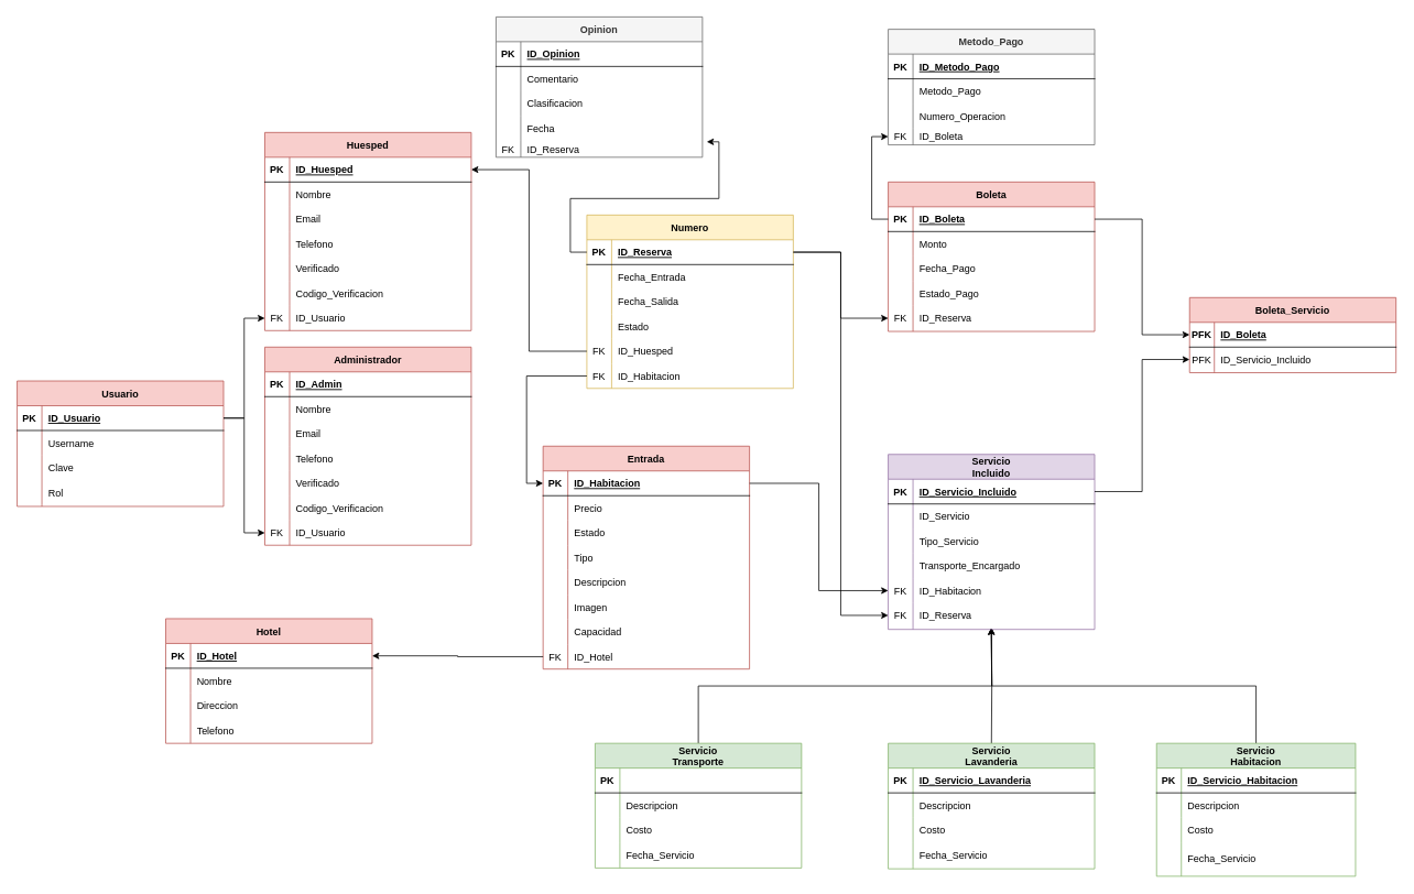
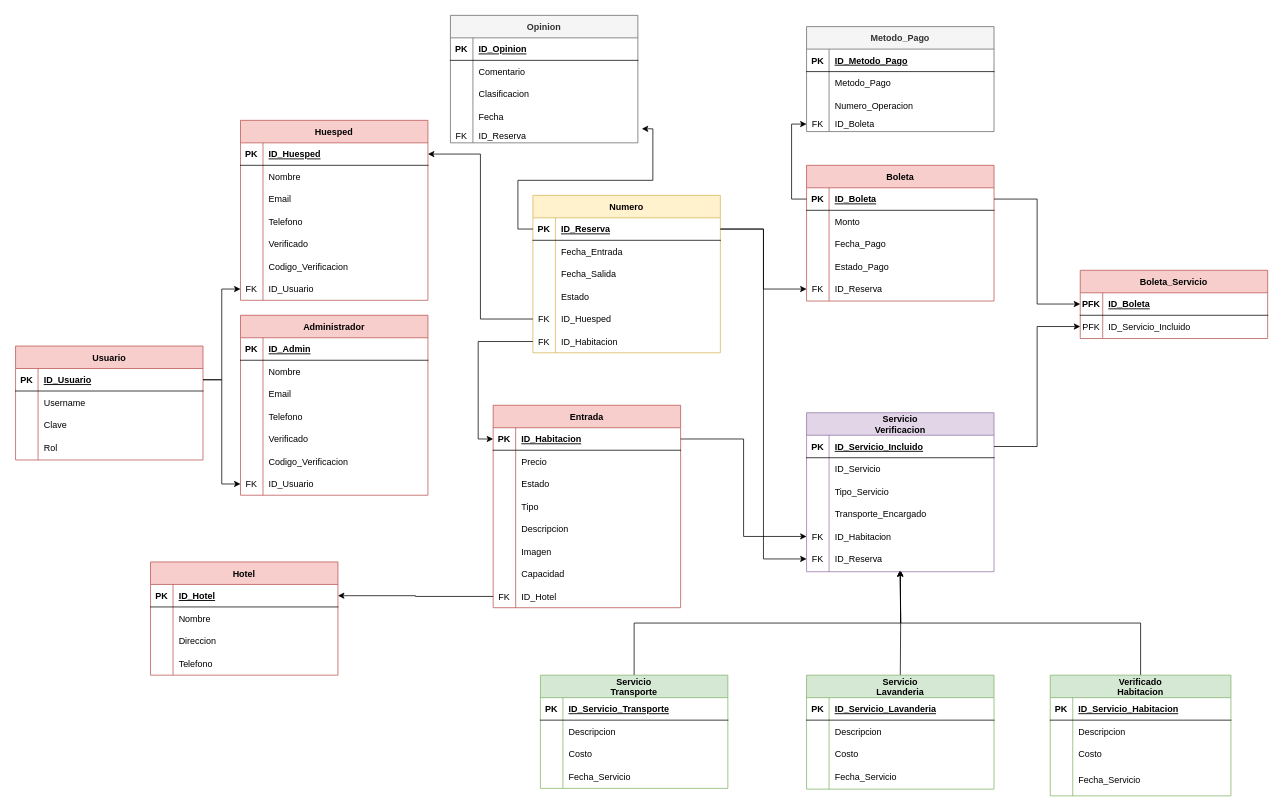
- <mxCell id="232" value="Servicio&#10;Incluido" style="shape=table;startSize=30;container=1;collapsible=1;childLayout=tableLayout;fixedRows=1;rowLines=0;fontStyle=1;align=center;resizeLast=1;fillColor=#e1d5e7;strokeColor=#9673a6;" parent="1" vertex="1"><mxGeometry x="1075" y="550" width="250" height="212.0" as="geometry" /></mxCell>
+ <mxCell id="232" value="Servicio&#10;Verificacion" style="shape=table;startSize=30;container=1;collapsible=1;childLayout=tableLayout;fixedRows=1;rowLines=0;fontStyle=1;align=center;resizeLast=1;fillColor=#e1d5e7;strokeColor=#9673a6;" parent="1" vertex="1"><mxGeometry x="1075" y="550" width="250" height="212.0" as="geometry" /></mxCell>
- <mxCell id="82" value="Servicio&#10;Habitacion" style="shape=table;startSize=30;container=1;collapsible=1;childLayout=tableLayout;fixedRows=1;rowLines=0;fontStyle=1;align=center;resizeLast=1;fillColor=#d5e8d4;strokeColor=#82b366;" parent="1" vertex="1"><mxGeometry x="1400" y="900" width="241" height="161" as="geometry" /></mxCell>
+ <mxCell id="82" value="Verificado&#10;Habitacion" style="shape=table;startSize=30;container=1;collapsible=1;childLayout=tableLayout;fixedRows=1;rowLines=0;fontStyle=1;align=center;resizeLast=1;fillColor=#d5e8d4;strokeColor=#82b366;" parent="1" vertex="1"><mxGeometry x="1400" y="900" width="241" height="161" as="geometry" /></mxCell>
+ <mxCell id="122" value="ID_Servicio_Transporte" style="shape=partialRectangle;overflow=hidden;connectable=0;fillColor=none;top=0;left=0;bottom=0;right=0;align=left;spacingLeft=6;fontStyle=5;" parent="120" vertex="1"><mxGeometry x="30" width="220" height="30" as="geometry"><mxRectangle width="220" height="30" as="alternateBounds" /></mxGeometry></mxCell>
